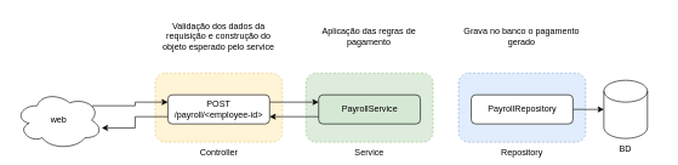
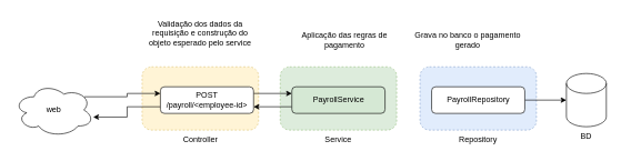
- <mxCell id="16" value="Aplicação das regras de pagamento" style="text;html=1;strokeColor=none;fillColor=none;align=center;verticalAlign=middle;whiteSpace=wrap;rounded=0;labelBackgroundColor=#ffffff;" vertex="1" parent="1"><mxGeometry x="417.5" y="20" width="177.5" height="60" as="geometry" /></mxCell>
+ <mxCell id="16" value="Aplicação das regras de pagamento" style="text;html=1;strokeColor=none;fillColor=none;align=center;verticalAlign=middle;whiteSpace=wrap;rounded=0;labelBackgroundColor=#ffffff;" vertex="1" parent="1"><mxGeometry x="427.5" y="30" width="177.5" height="60" as="geometry" /></mxCell>
- <mxCell id="17" value="Grava no banco o pagamento gerado" style="text;html=1;strokeColor=none;fillColor=none;align=center;verticalAlign=middle;whiteSpace=wrap;rounded=0;labelBackgroundColor=#ffffff;" vertex="1" parent="1"><mxGeometry x="627.5" y="20" width="177.5" height="60" as="geometry" /></mxCell>
+ <mxCell id="17" value="Grava no banco o pagamento gerado" style="text;html=1;strokeColor=none;fillColor=none;align=center;verticalAlign=middle;whiteSpace=wrap;rounded=0;labelBackgroundColor=#ffffff;" vertex="1" parent="1"><mxGeometry x="612.5" y="30" width="177.5" height="60" as="geometry" /></mxCell>
- <mxCell id="6" value="POST /payroll/&amp;lt;employee-id&amp;gt;" style="rounded=1;whiteSpace=wrap;html=1;" parent="1" vertex="1"><mxGeometry x="230" y="130" width="140" height="40" as="geometry" /></mxCell>
+ <mxCell id="6" value="POST /payroll/&amp;lt;employee-id&amp;gt;" style="rounded=1;whiteSpace=wrap;html=1;" parent="1" vertex="1"><mxGeometry x="240" y="130" width="140" height="40" as="geometry" /></mxCell>
- <mxCell id="12" value="BD" style="shape=cylinder3;whiteSpace=wrap;html=1;boundedLbl=1;backgroundOutline=1;size=15;align=center;labelPosition=center;verticalLabelPosition=bottom;verticalAlign=top;" parent="1" vertex="1"><mxGeometry x="830" y="110" width="60" height="80" as="geometry" /></mxCell>
+ <mxCell id="12" value="BD" style="shape=cylinder3;whiteSpace=wrap;html=1;boundedLbl=1;backgroundOutline=1;size=15;align=center;labelPosition=center;verticalLabelPosition=bottom;verticalAlign=top;" parent="1" vertex="1"><mxGeometry x="850" y="110" width="60" height="80" as="geometry" /></mxCell>
